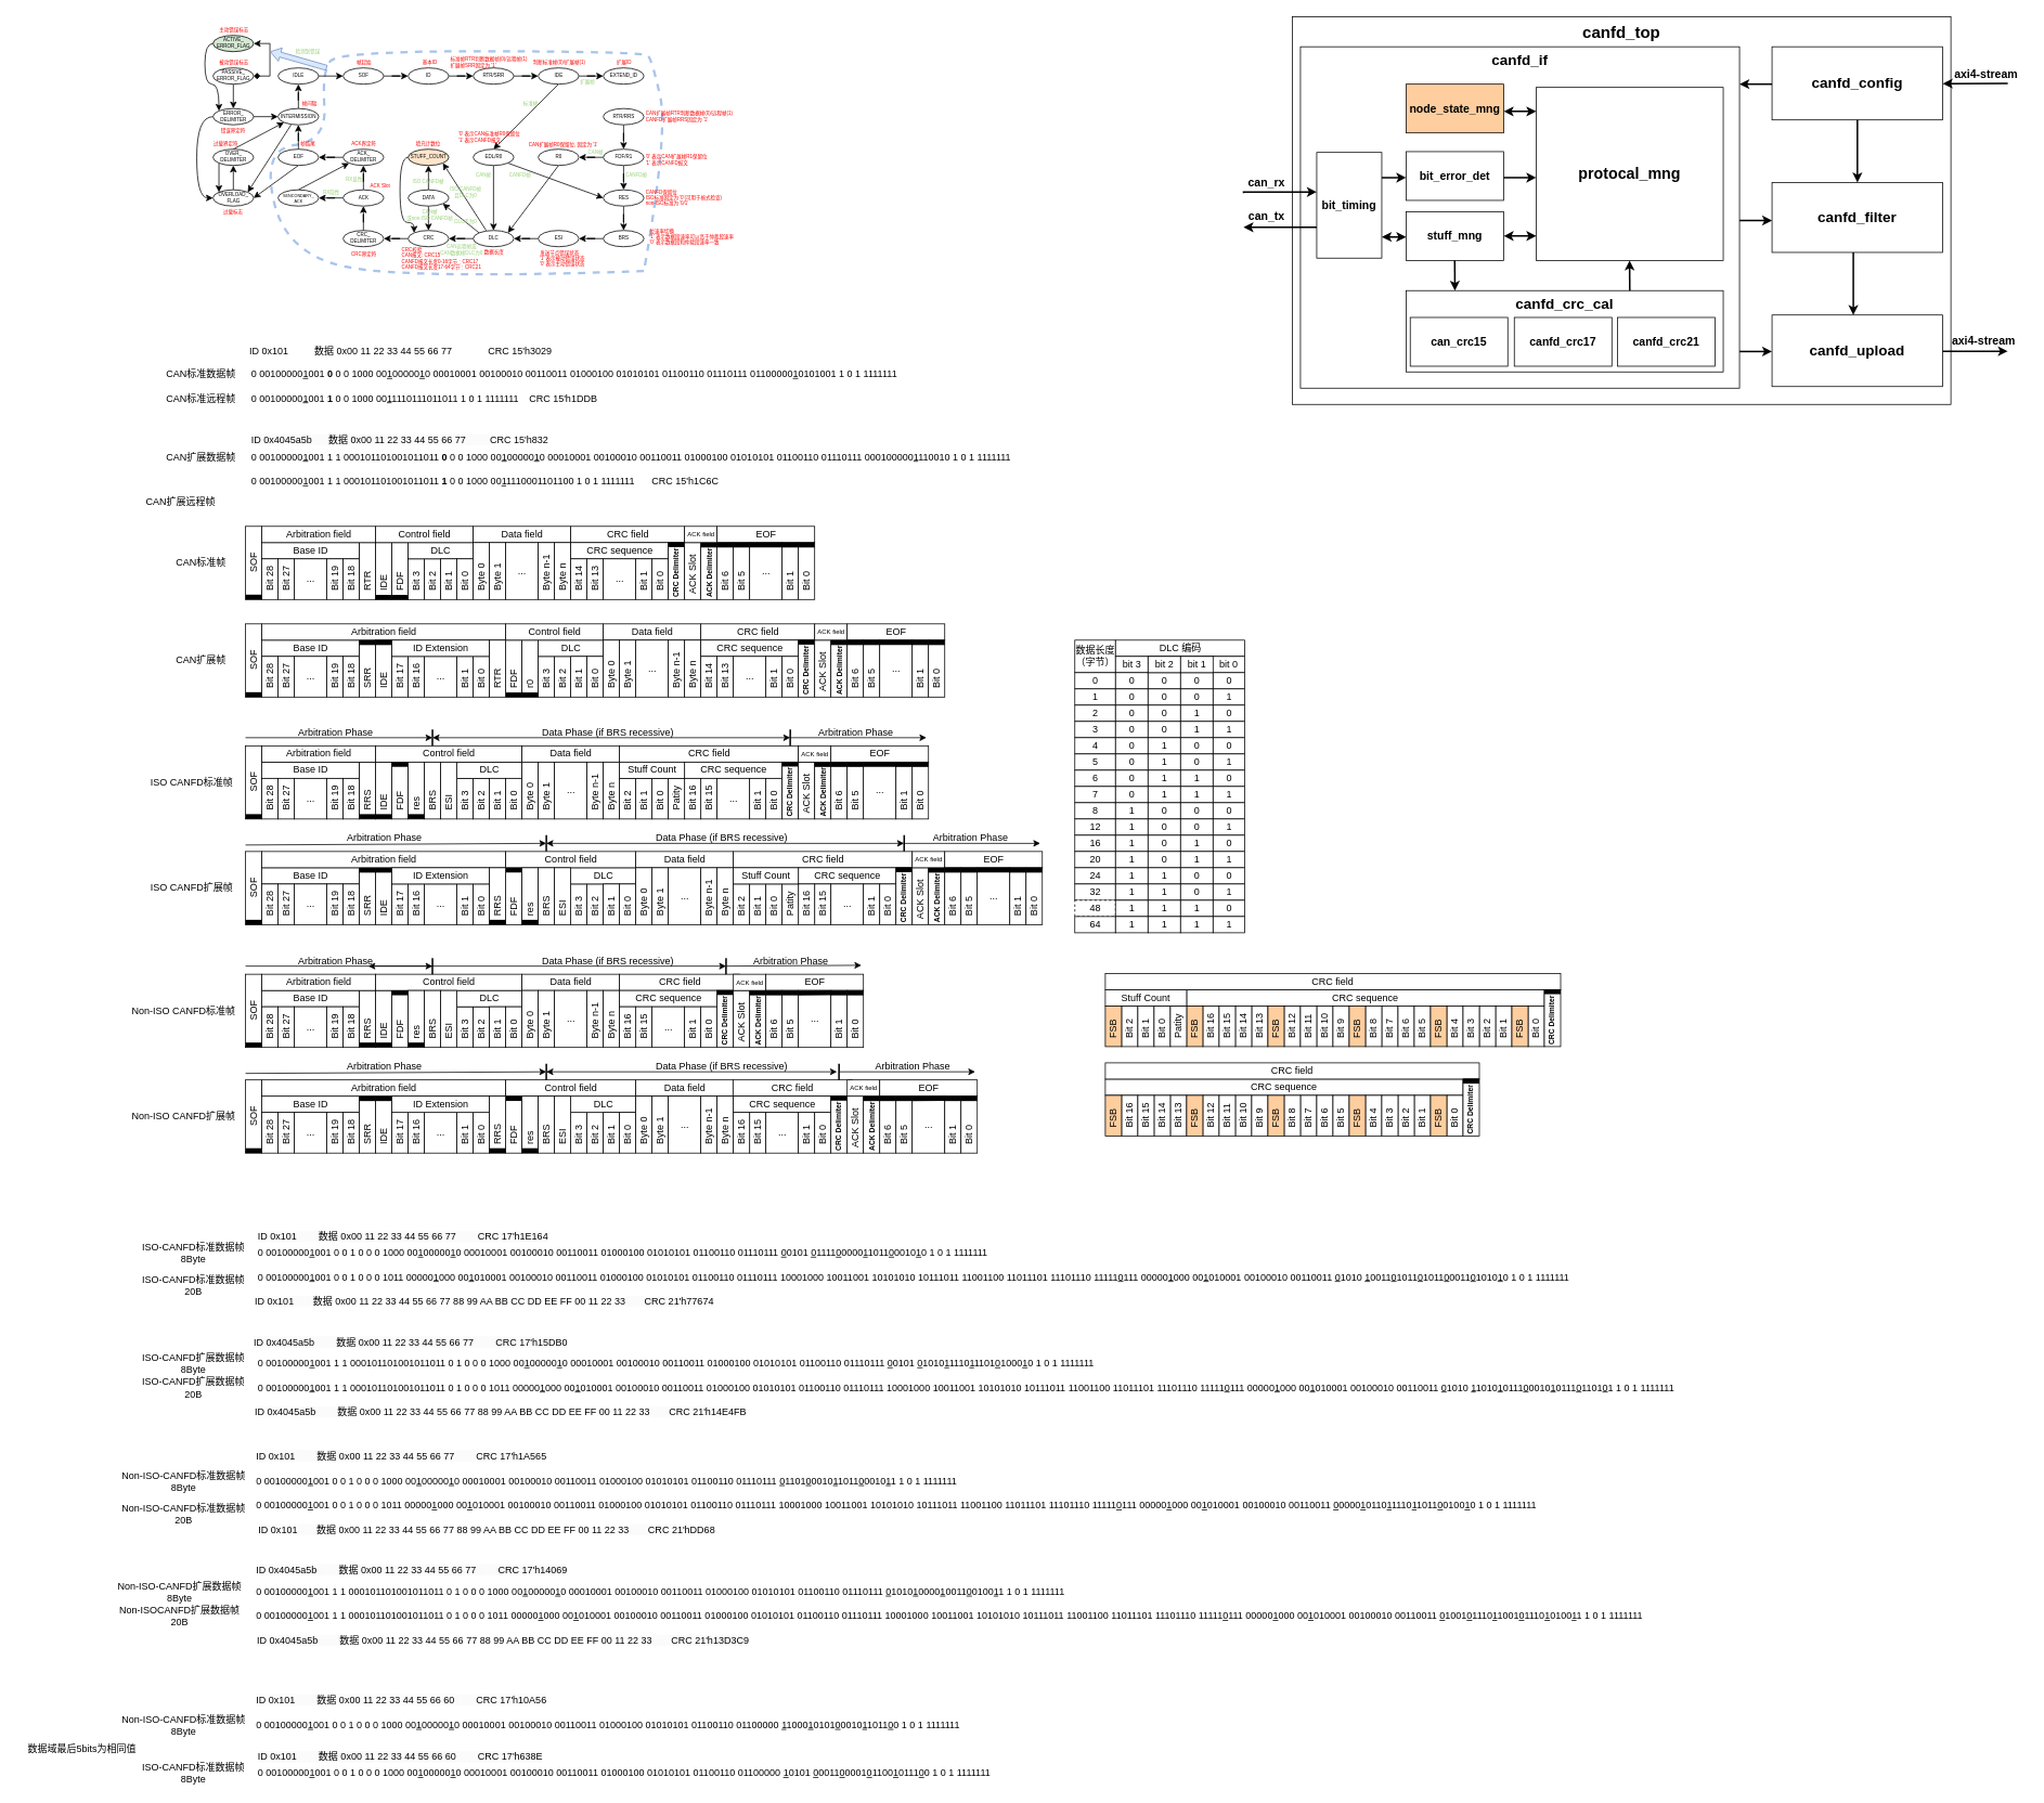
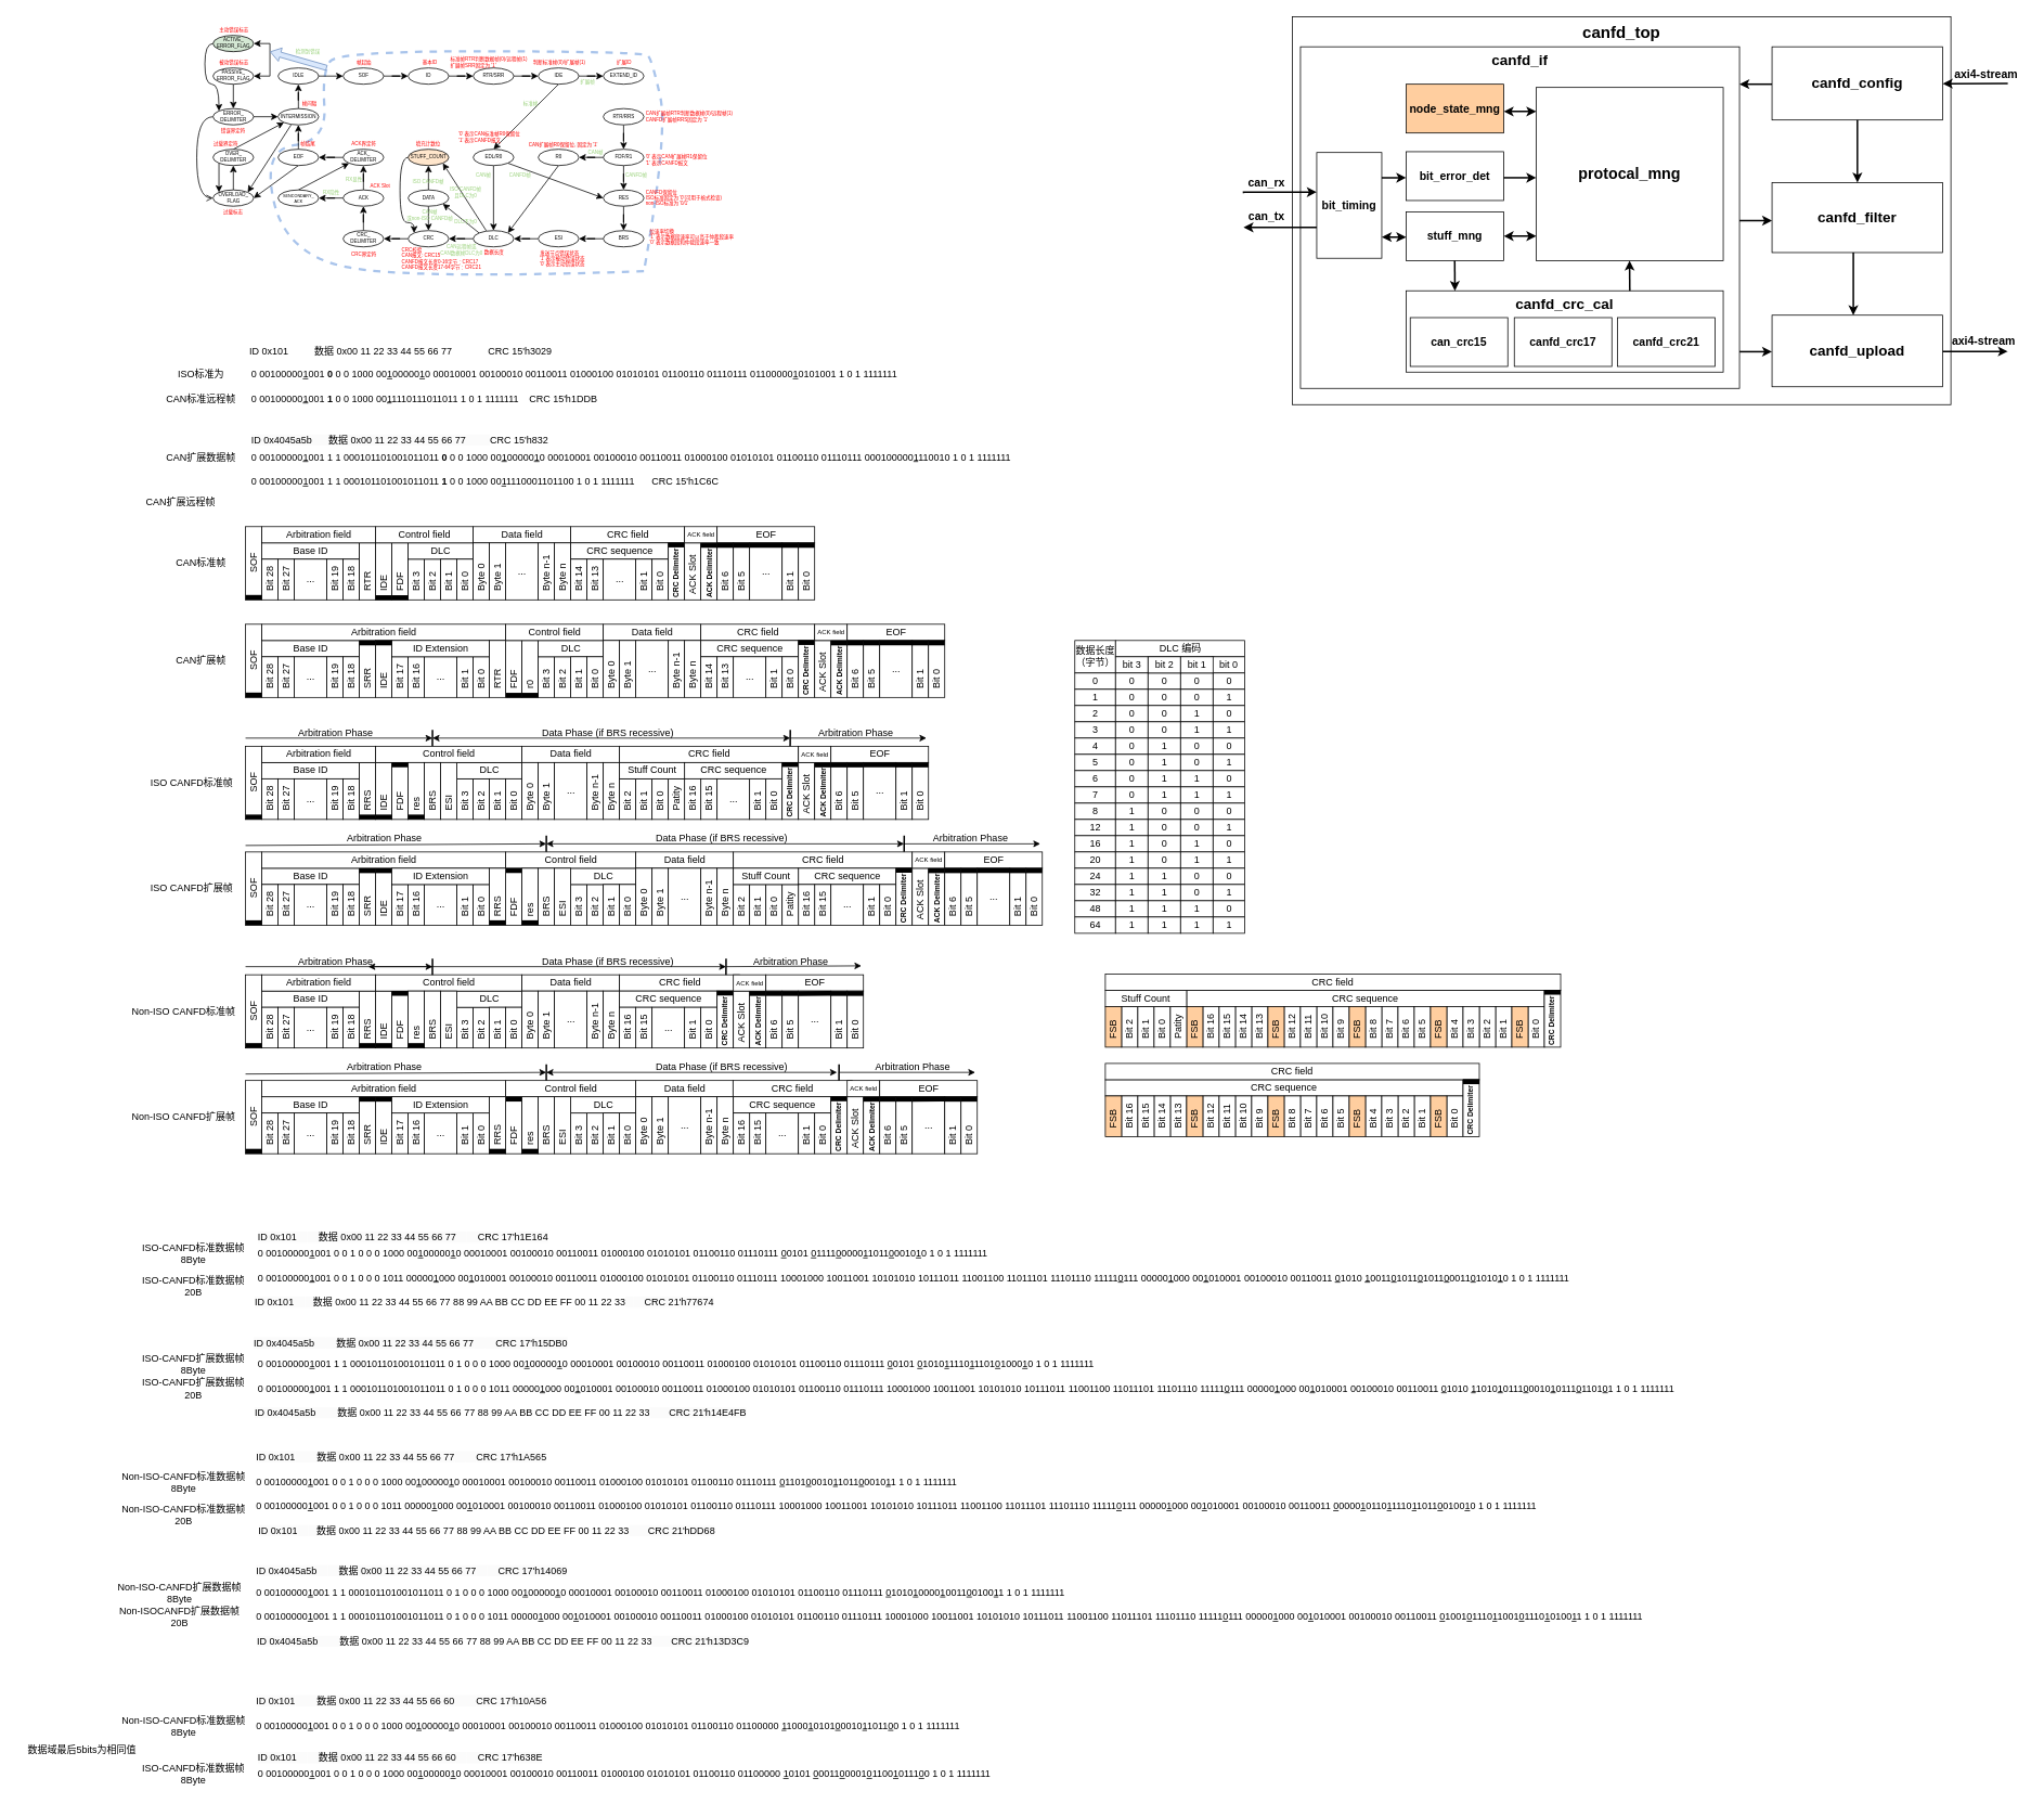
- <mxCell id="412" style="edgeStyle=orthogonalEdgeStyle;rounded=0;orthogonalLoop=1;jettySize=auto;html=1;exitX=1;exitY=0.5;exitDx=0;exitDy=0;entryX=1;entryY=0.5;entryDx=0;entryDy=0;startArrow=classic;startFill=1;endArrow=diamond;" parent="1" source="413" target="415" edge="1"><mxGeometry relative="1" as="geometry" /></mxCell>
+ <mxCell id="412" style="edgeStyle=orthogonalEdgeStyle;rounded=0;orthogonalLoop=1;jettySize=auto;html=1;exitX=1;exitY=0.5;exitDx=0;exitDy=0;entryX=1;entryY=0.5;entryDx=0;entryDy=0;startArrow=classic;startFill=1;" parent="1" source="413" target="415" edge="1"><mxGeometry relative="1" as="geometry" /></mxCell>
- <mxCell id="409" style="edgeStyle=orthogonalEdgeStyle;rounded=0;orthogonalLoop=1;jettySize=auto;html=1;exitX=0;exitY=0.5;exitDx=0;exitDy=0;entryX=0;entryY=0.5;entryDx=0;entryDy=0;curved=1;" parent="1" source="410" target="417" edge="1"><mxGeometry relative="1" as="geometry" /></mxCell>
+ <mxCell id="409" style="edgeStyle=orthogonalEdgeStyle;rounded=0;orthogonalLoop=1;jettySize=auto;html=1;exitX=0;exitY=0.5;exitDx=0;exitDy=0;entryX=0;entryY=0.5;entryDx=0;entryDy=0;curved=1;endArrow=open;" parent="1" source="410" target="417" edge="1"><mxGeometry relative="1" as="geometry" /></mxCell>
- <mxCell id="462" value="CAN标准数据帧" style="text;html=1;align=center;verticalAlign=middle;whiteSpace=wrap;rounded=0;" parent="1" vertex="1"><mxGeometry x="196.5" y="445" width="100" height="30" as="geometry" /></mxCell>
+ <mxCell id="462" value="ISO标准为" style="text;html=1;align=center;verticalAlign=middle;whiteSpace=wrap;rounded=0;" parent="1" vertex="1"><mxGeometry x="196.5" y="445" width="100" height="30" as="geometry" /></mxCell>
- <mxCell id="226" value="48" style="rounded=0;whiteSpace=wrap;html=1;dashed=1;" parent="205" vertex="1"><mxGeometry y="320" width="50" height="20" as="geometry" /></mxCell>
+ <mxCell id="226" value="48" style="rounded=0;whiteSpace=wrap;html=1;" parent="205" vertex="1"><mxGeometry y="320" width="50" height="20" as="geometry" /></mxCell>
